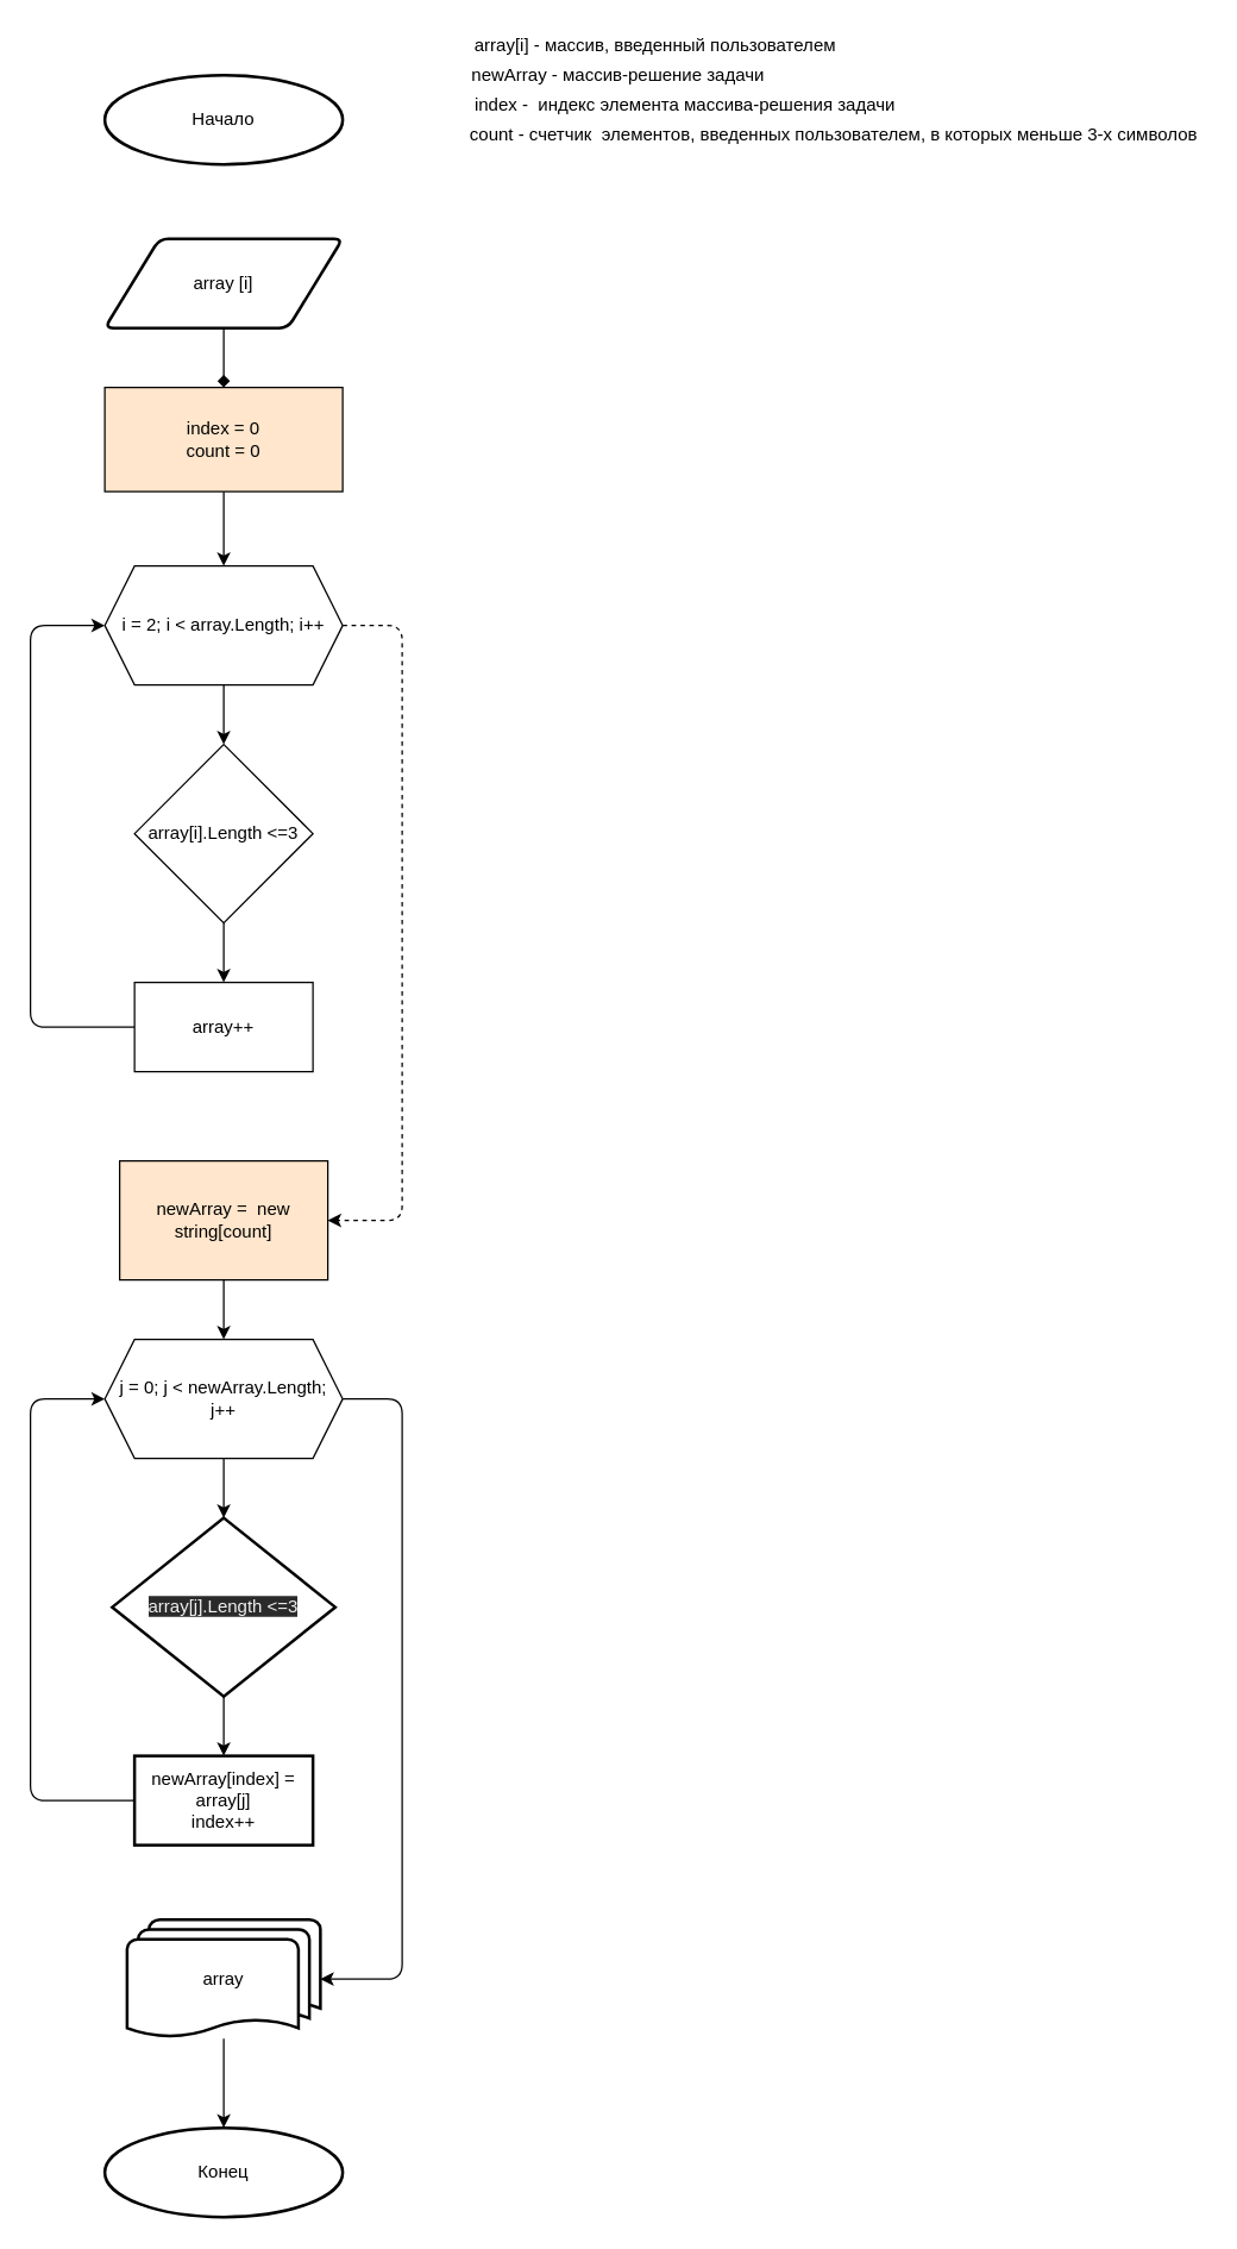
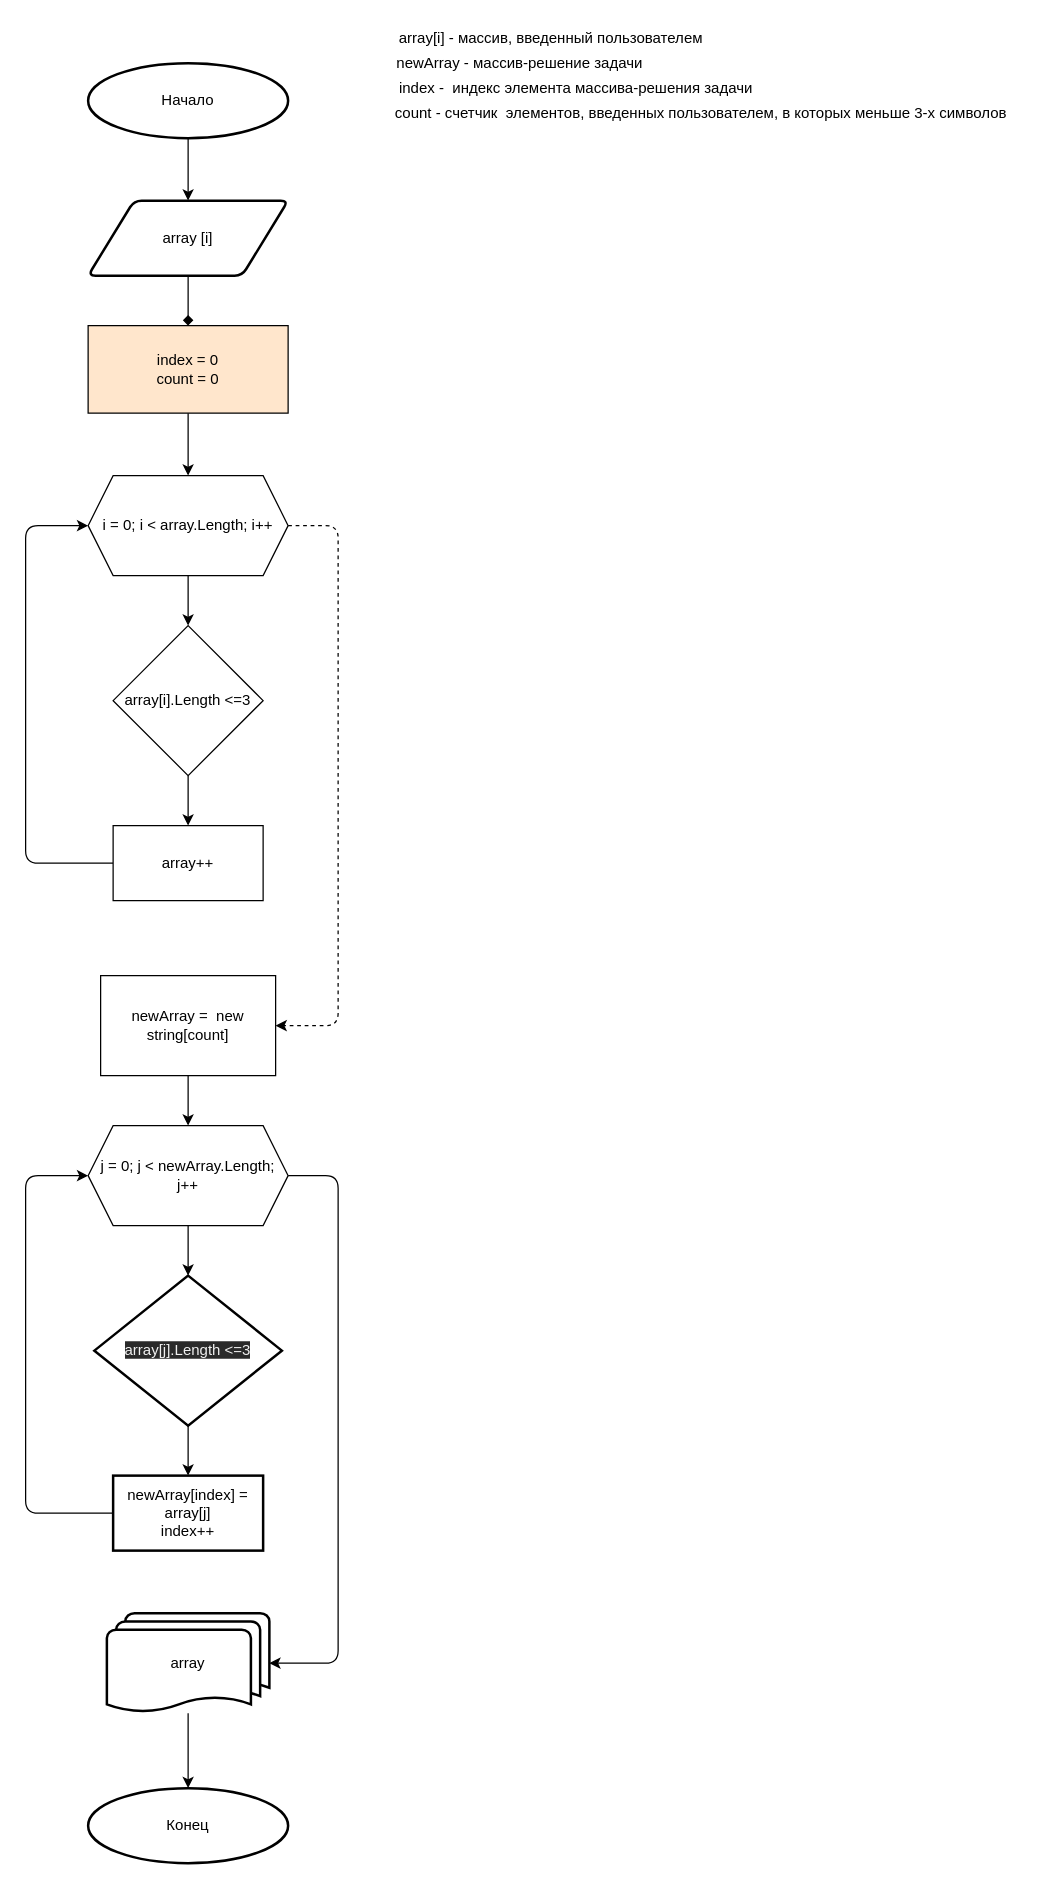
+ <mxCell id="2" value="" style="edgeStyle=none;html=1;" edge="1" parent="1" source="3" target="5"><mxGeometry relative="1" as="geometry" /></mxCell>
- <mxCell id="9" value="i = 2; i &amp;lt; array.Length; i++" style="shape=hexagon;perimeter=hexagonPerimeter2;whiteSpace=wrap;html=1;fixedSize=1;" vertex="1" parent="1"><mxGeometry x="70" y="380" width="160" height="80" as="geometry" /></mxCell>
+ <mxCell id="9" value="i = 0; i &amp;lt; array.Length; i++" style="shape=hexagon;perimeter=hexagonPerimeter2;whiteSpace=wrap;html=1;fixedSize=1;" vertex="1" parent="1"><mxGeometry x="70" y="380" width="160" height="80" as="geometry" /></mxCell>
- <mxCell id="13" value="newArray =&amp;nbsp; new string[count]" style="rounded=0;whiteSpace=wrap;html=1;fillColor=#ffe6cc;" vertex="1" parent="1"><mxGeometry x="80" y="780" width="140" height="80" as="geometry" /></mxCell>
+ <mxCell id="13" value="newArray =&amp;nbsp; new string[count]" style="rounded=0;whiteSpace=wrap;html=1;" vertex="1" parent="1"><mxGeometry x="80" y="780" width="140" height="80" as="geometry" /></mxCell>
